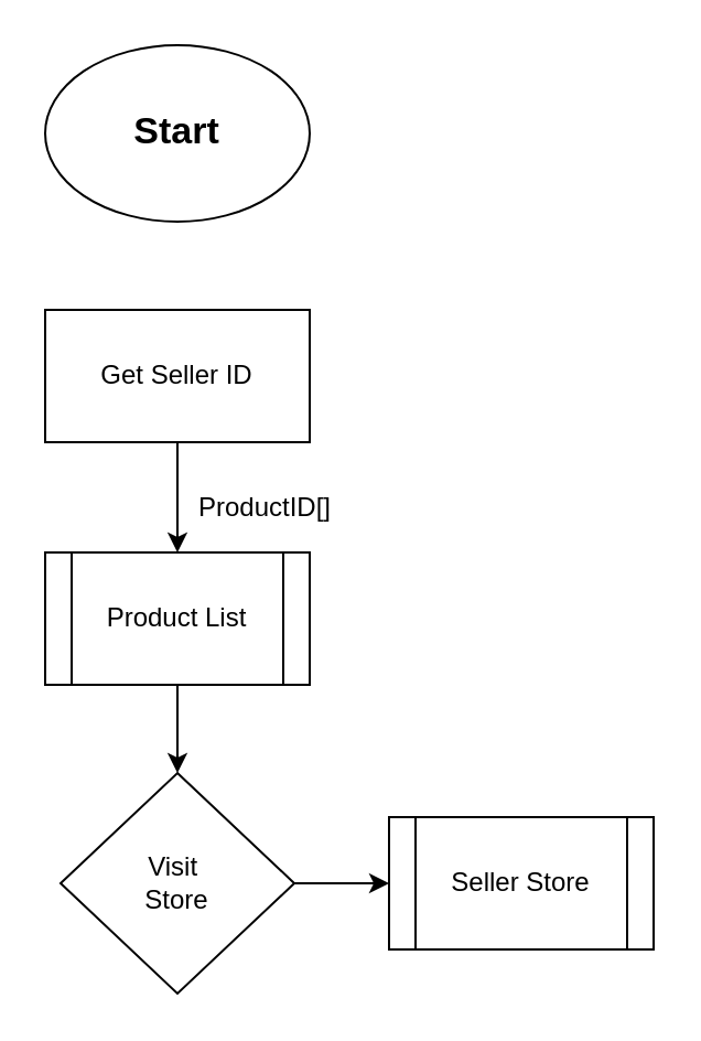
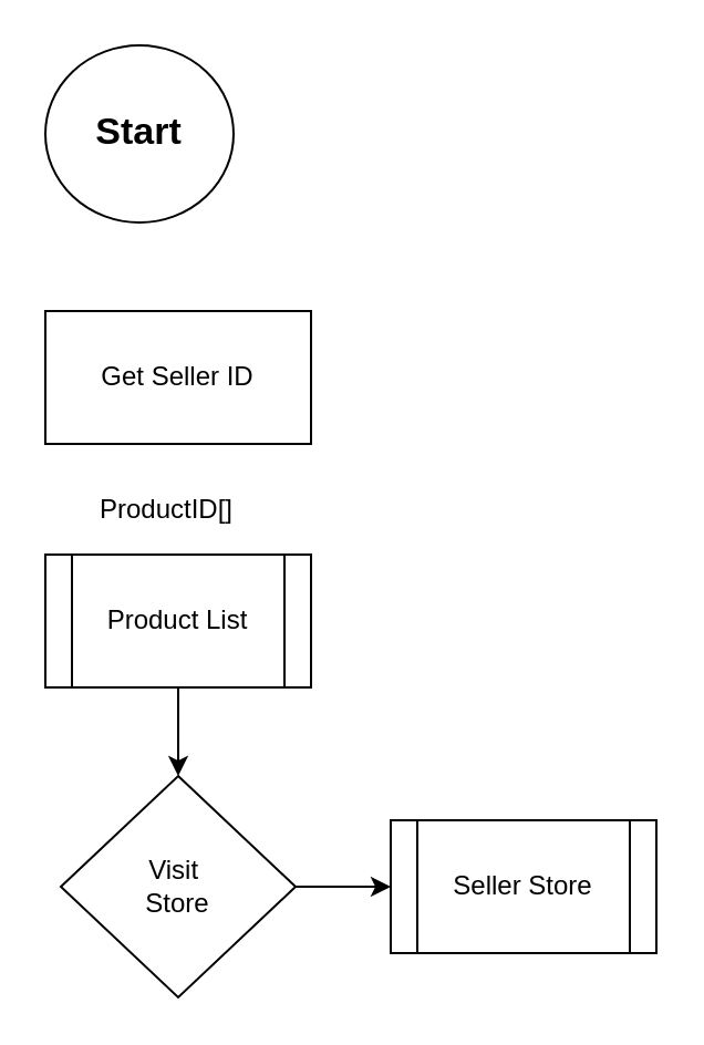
- <mxCell id="2" value="&lt;b&gt;&lt;font style=&quot;font-size: 17px&quot;&gt;Start&lt;/font&gt;&lt;/b&gt;" style="ellipse;whiteSpace=wrap;html=1;" vertex="1" parent="1"><mxGeometry x="20" y="20" width="120" height="80" as="geometry" /></mxCell>
+ <mxCell id="2" value="&lt;b&gt;&lt;font style=&quot;font-size: 17px&quot;&gt;Start&lt;/font&gt;&lt;/b&gt;" style="ellipse;whiteSpace=wrap;html=1;" vertex="1" parent="1"><mxGeometry x="20" y="20" width="85" height="80" as="geometry" /></mxCell>
- <mxCell id="3" value="" style="edgeStyle=orthogonalEdgeStyle;rounded=0;orthogonalLoop=1;jettySize=auto;html=1;" edge="1" parent="1" source="4" target="6"><mxGeometry relative="1" as="geometry" /></mxCell>
- <mxCell id="7" value="ProductID[]" style="text;html=1;strokeColor=none;fillColor=none;align=center;verticalAlign=middle;whiteSpace=wrap;rounded=0;" vertex="1" parent="1"><mxGeometry x="100" y="220" width="40" height="20" as="geometry" /></mxCell>
+ <mxCell id="7" value="ProductID[]" style="text;html=1;strokeColor=none;fillColor=none;align=center;verticalAlign=middle;whiteSpace=wrap;rounded=0;" vertex="1" parent="1"><mxGeometry x="55" y="220" width="40" height="20" as="geometry" /></mxCell>
